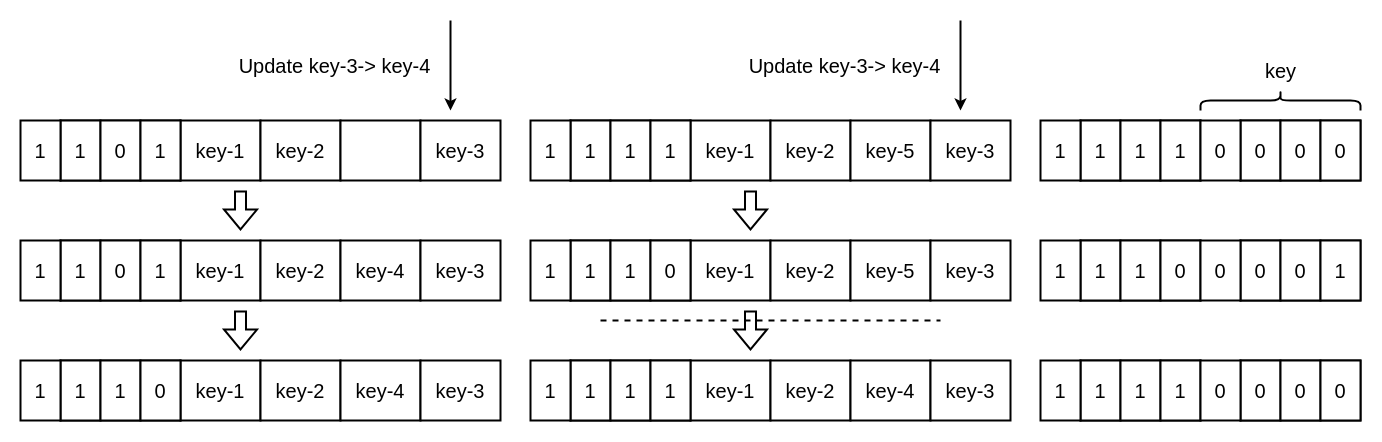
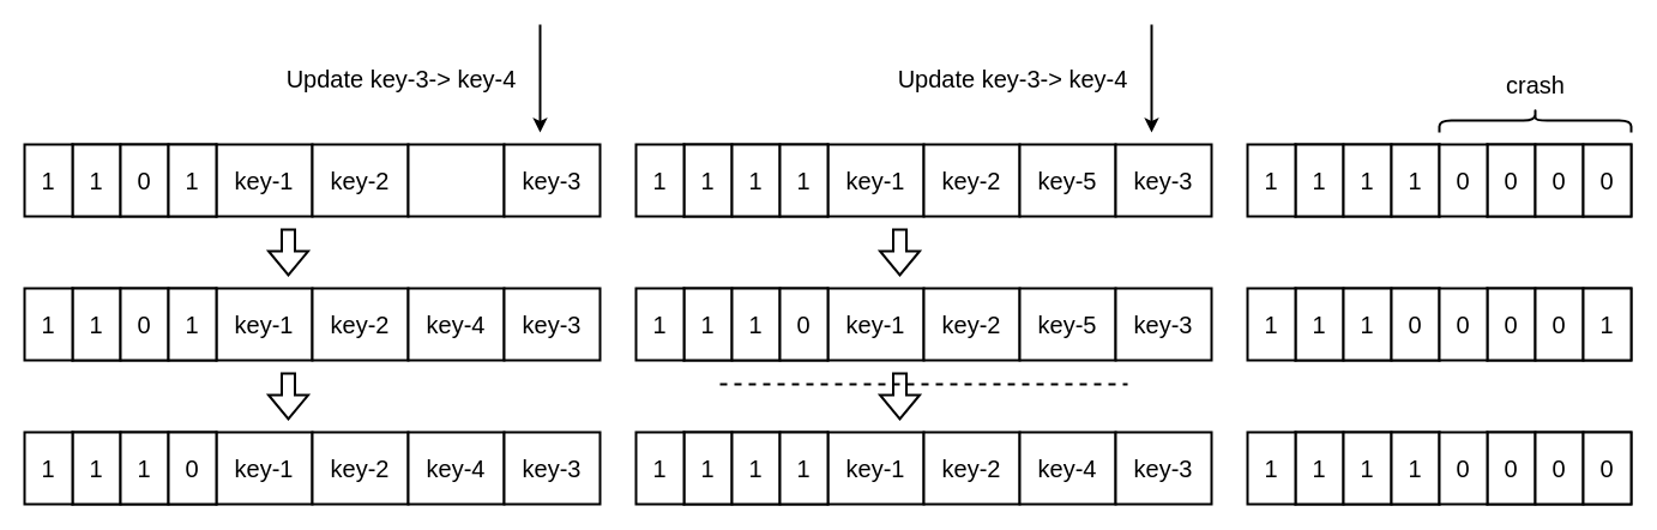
- <mxCell id="76" value="key" style="text;html=1;align=center;verticalAlign=middle;resizable=0;points=[];autosize=1;strokeColor=none;fillColor=none;fontSize=20;" vertex="1" parent="1"><mxGeometry x="1250" y="55" width="60" height="30" as="geometry" /></mxCell>
+ <mxCell id="76" value="crash" style="text;html=1;align=center;verticalAlign=middle;resizable=0;points=[];autosize=1;strokeColor=none;fillColor=none;fontSize=20;" vertex="1" parent="1"><mxGeometry x="1250" y="55" width="60" height="30" as="geometry" /></mxCell>
